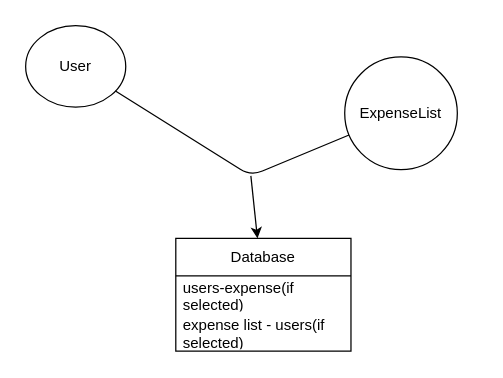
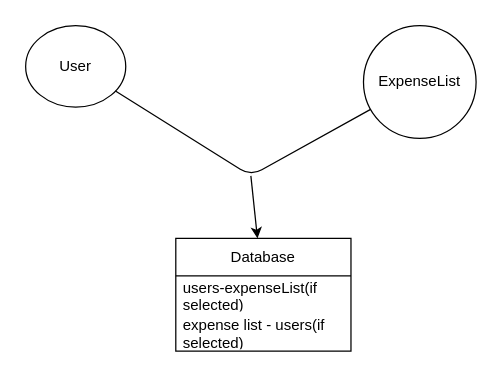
- <mxCell id="3" value="ExpenseList" style="ellipse;whiteSpace=wrap;html=1;aspect=fixed;" vertex="1" parent="1"><mxGeometry x="275" y="45" width="90" height="90" as="geometry" /></mxCell>
+ <mxCell id="3" value="ExpenseList" style="ellipse;whiteSpace=wrap;html=1;aspect=fixed;" vertex="1" parent="1"><mxGeometry x="290" y="20" width="90" height="90" as="geometry" /></mxCell>
- <mxCell id="7" value="users-expense(if selected)" style="text;strokeColor=none;fillColor=none;align=left;verticalAlign=middle;spacingLeft=4;spacingRight=4;overflow=hidden;points=[[0,0.5],[1,0.5]];portConstraint=eastwest;rotatable=0;whiteSpace=wrap;html=1;" vertex="1" parent="6"><mxGeometry y="30" width="140" height="30" as="geometry" /></mxCell>
+ <mxCell id="7" value="users-expenseList(if selected)" style="text;strokeColor=none;fillColor=none;align=left;verticalAlign=middle;spacingLeft=4;spacingRight=4;overflow=hidden;points=[[0,0.5],[1,0.5]];portConstraint=eastwest;rotatable=0;whiteSpace=wrap;html=1;" vertex="1" parent="6"><mxGeometry y="30" width="140" height="30" as="geometry" /></mxCell>
